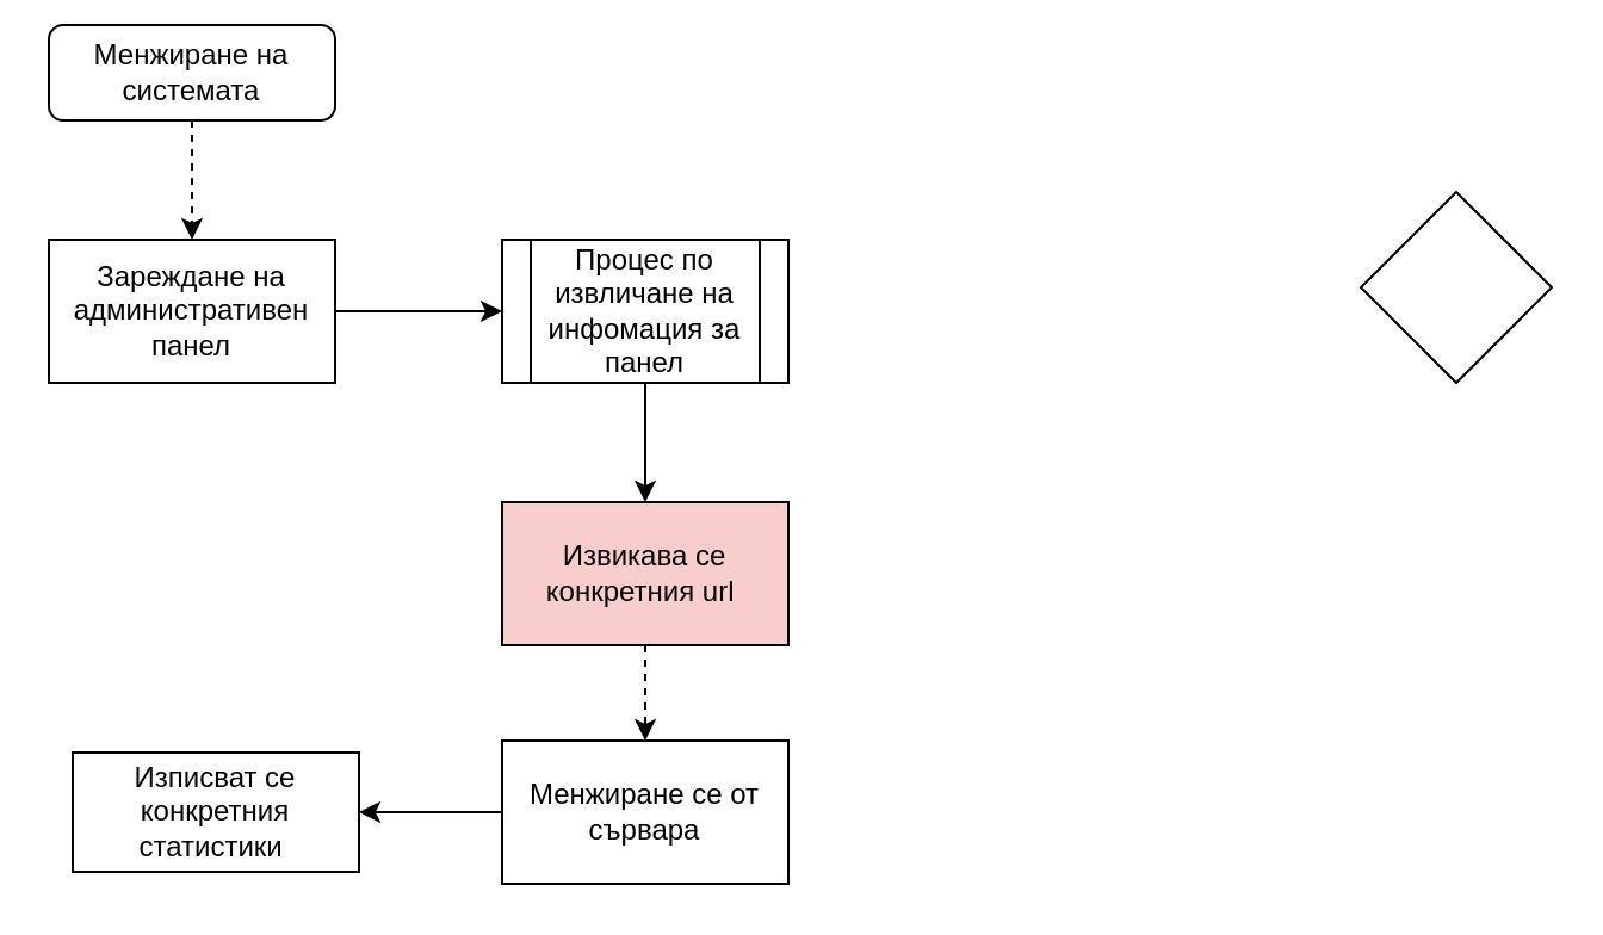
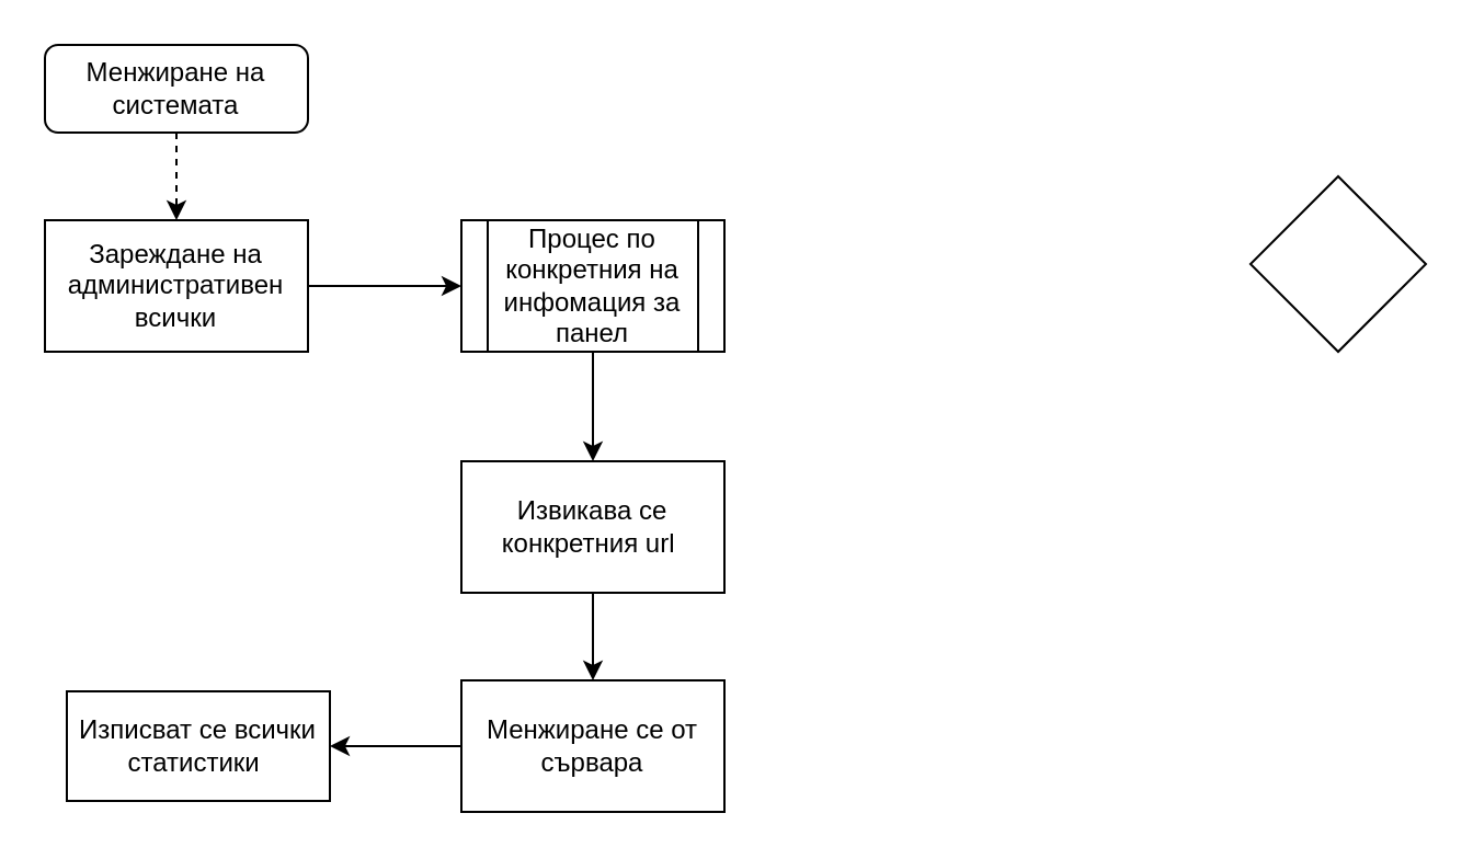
- <mxCell id="2" value="Менжиране на системата" style="rounded=1;whiteSpace=wrap;html=1;fontSize=12;glass=0;strokeWidth=1;shadow=0;" parent="1" vertex="1"><mxGeometry x="20" y="10" width="120" height="40" as="geometry" /></mxCell>
+ <mxCell id="2" value="Менжиране на системата" style="rounded=1;whiteSpace=wrap;html=1;fontSize=12;glass=0;strokeWidth=1;shadow=0;" parent="1" vertex="1"><mxGeometry x="20" y="20" width="120" height="40" as="geometry" /></mxCell>
- <mxCell id="12" value="Зареждане на административен панел" style="rounded=0;whiteSpace=wrap;html=1;" vertex="1" parent="1"><mxGeometry x="20" y="100" width="120" height="60" as="geometry" /></mxCell>
+ <mxCell id="12" value="Зареждане на административен всички" style="rounded=0;whiteSpace=wrap;html=1;" vertex="1" parent="1"><mxGeometry x="20" y="100" width="120" height="60" as="geometry" /></mxCell>
- <mxCell id="6" value="Процес по извличане на инфомация за панел" style="shape=process;whiteSpace=wrap;html=1;backgroundOutline=1;" vertex="1" parent="1"><mxGeometry x="210" y="100" width="120" height="60" as="geometry" /></mxCell>
+ <mxCell id="6" value="Процес по конкретния на инфомация за панел" style="shape=process;whiteSpace=wrap;html=1;backgroundOutline=1;" vertex="1" parent="1"><mxGeometry x="210" y="100" width="120" height="60" as="geometry" /></mxCell>
- <mxCell id="8" value="Извикава се конкретния url&amp;nbsp;" style="rounded=0;whiteSpace=wrap;html=1;fillColor=#f8cecc;" vertex="1" parent="1"><mxGeometry x="210" y="210" width="120" height="60" as="geometry" /></mxCell>
+ <mxCell id="8" value="Извикава се конкретния url&amp;nbsp;" style="rounded=0;whiteSpace=wrap;html=1;" vertex="1" parent="1"><mxGeometry x="210" y="210" width="120" height="60" as="geometry" /></mxCell>
- <mxCell id="7" style="edgeStyle=orthogonalEdgeStyle;rounded=0;orthogonalLoop=1;jettySize=auto;html=1;entryX=0.5;entryY=0;entryDx=0;entryDy=0;dashed=1;" edge="1" parent="1" source="8" target="10"><mxGeometry relative="1" as="geometry" /></mxCell>
+ <mxCell id="7" style="edgeStyle=orthogonalEdgeStyle;rounded=0;orthogonalLoop=1;jettySize=auto;html=1;entryX=0.5;entryY=0;entryDx=0;entryDy=0;" edge="1" parent="1" source="8" target="10"><mxGeometry relative="1" as="geometry" /></mxCell>
- <mxCell id="4" value="Изписват се конкретния статистики&amp;nbsp;" style="rounded=0;whiteSpace=wrap;html=1;" vertex="1" parent="1"><mxGeometry x="30" y="315" width="120" height="50" as="geometry" /></mxCell>
+ <mxCell id="4" value="Изписват се всички статистики&amp;nbsp;" style="rounded=0;whiteSpace=wrap;html=1;" vertex="1" parent="1"><mxGeometry x="30" y="315" width="120" height="50" as="geometry" /></mxCell>
